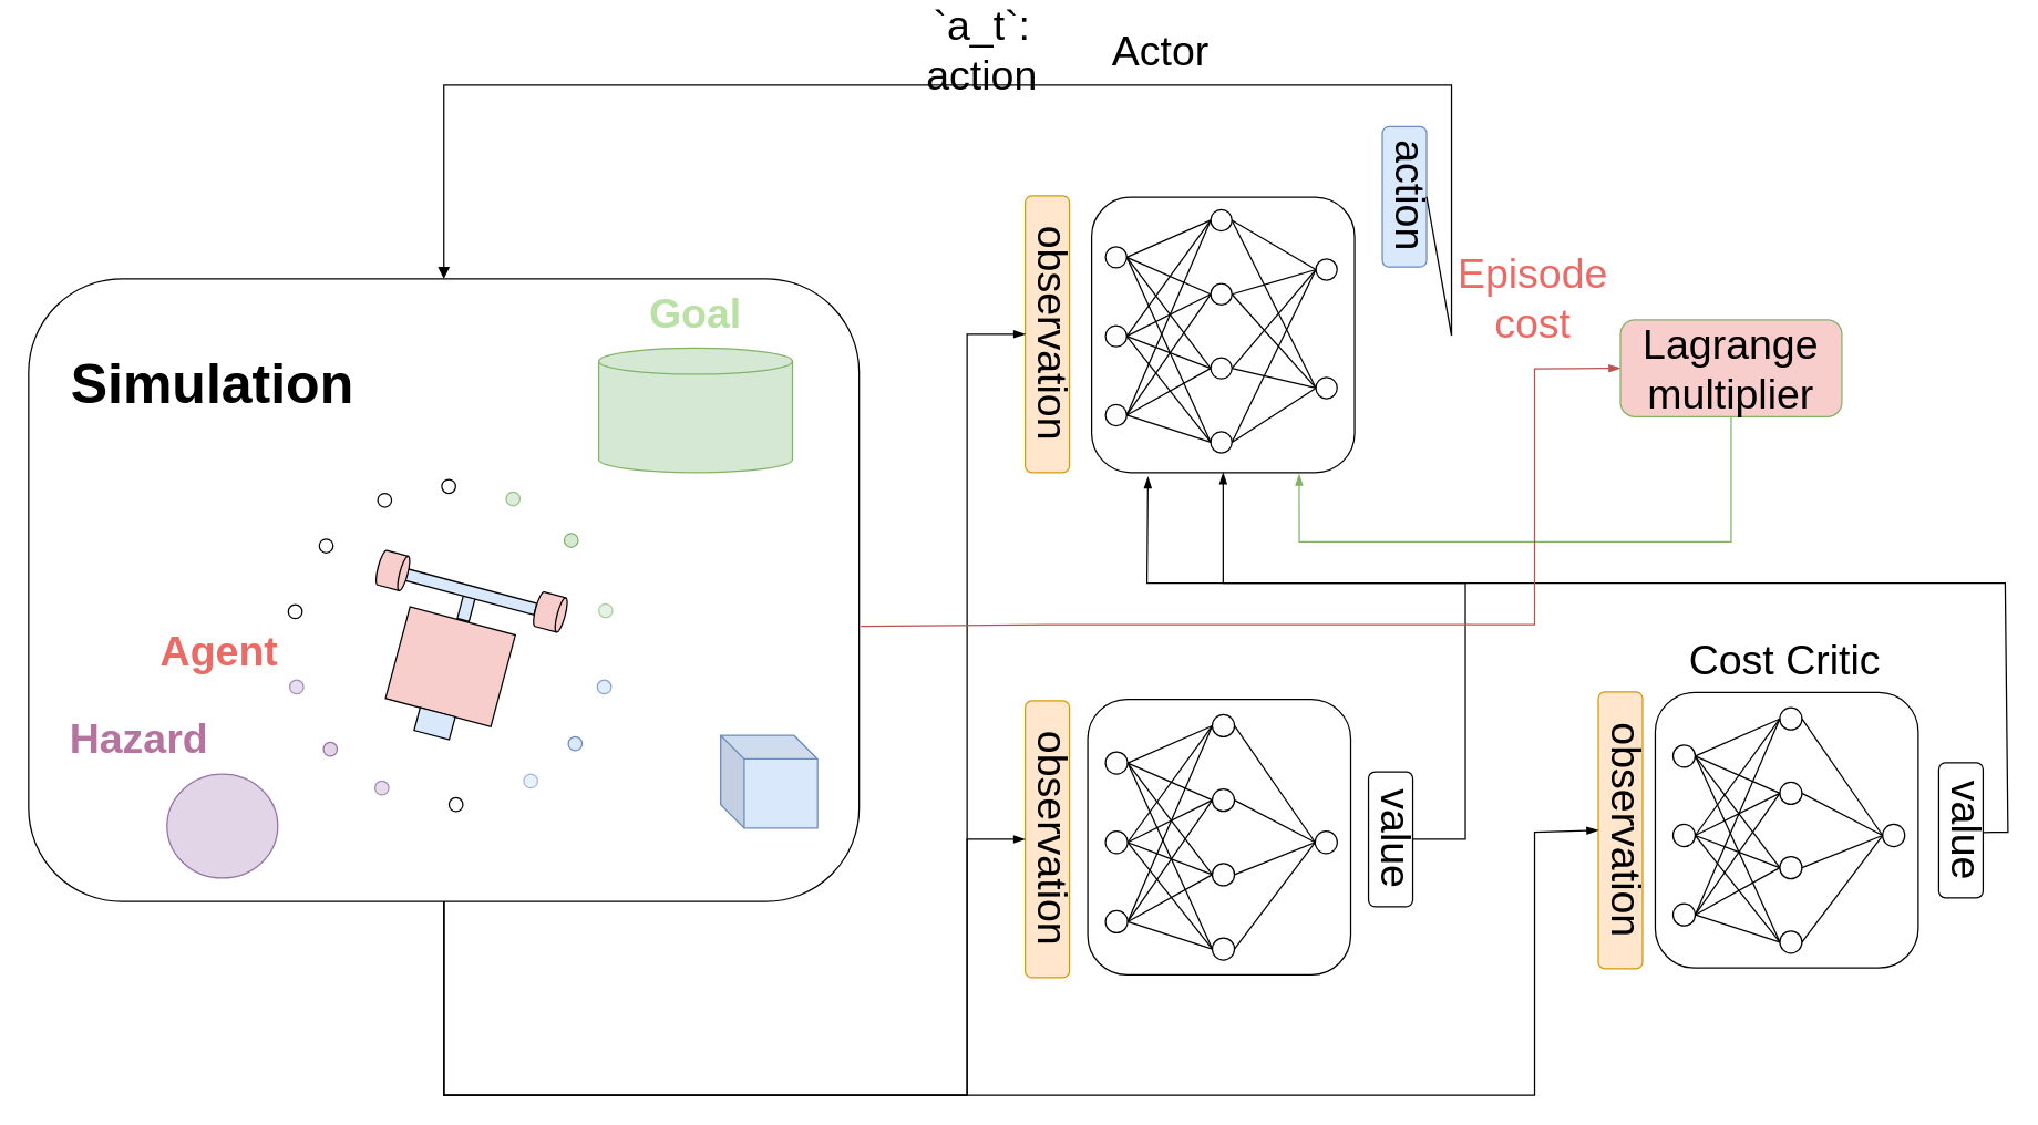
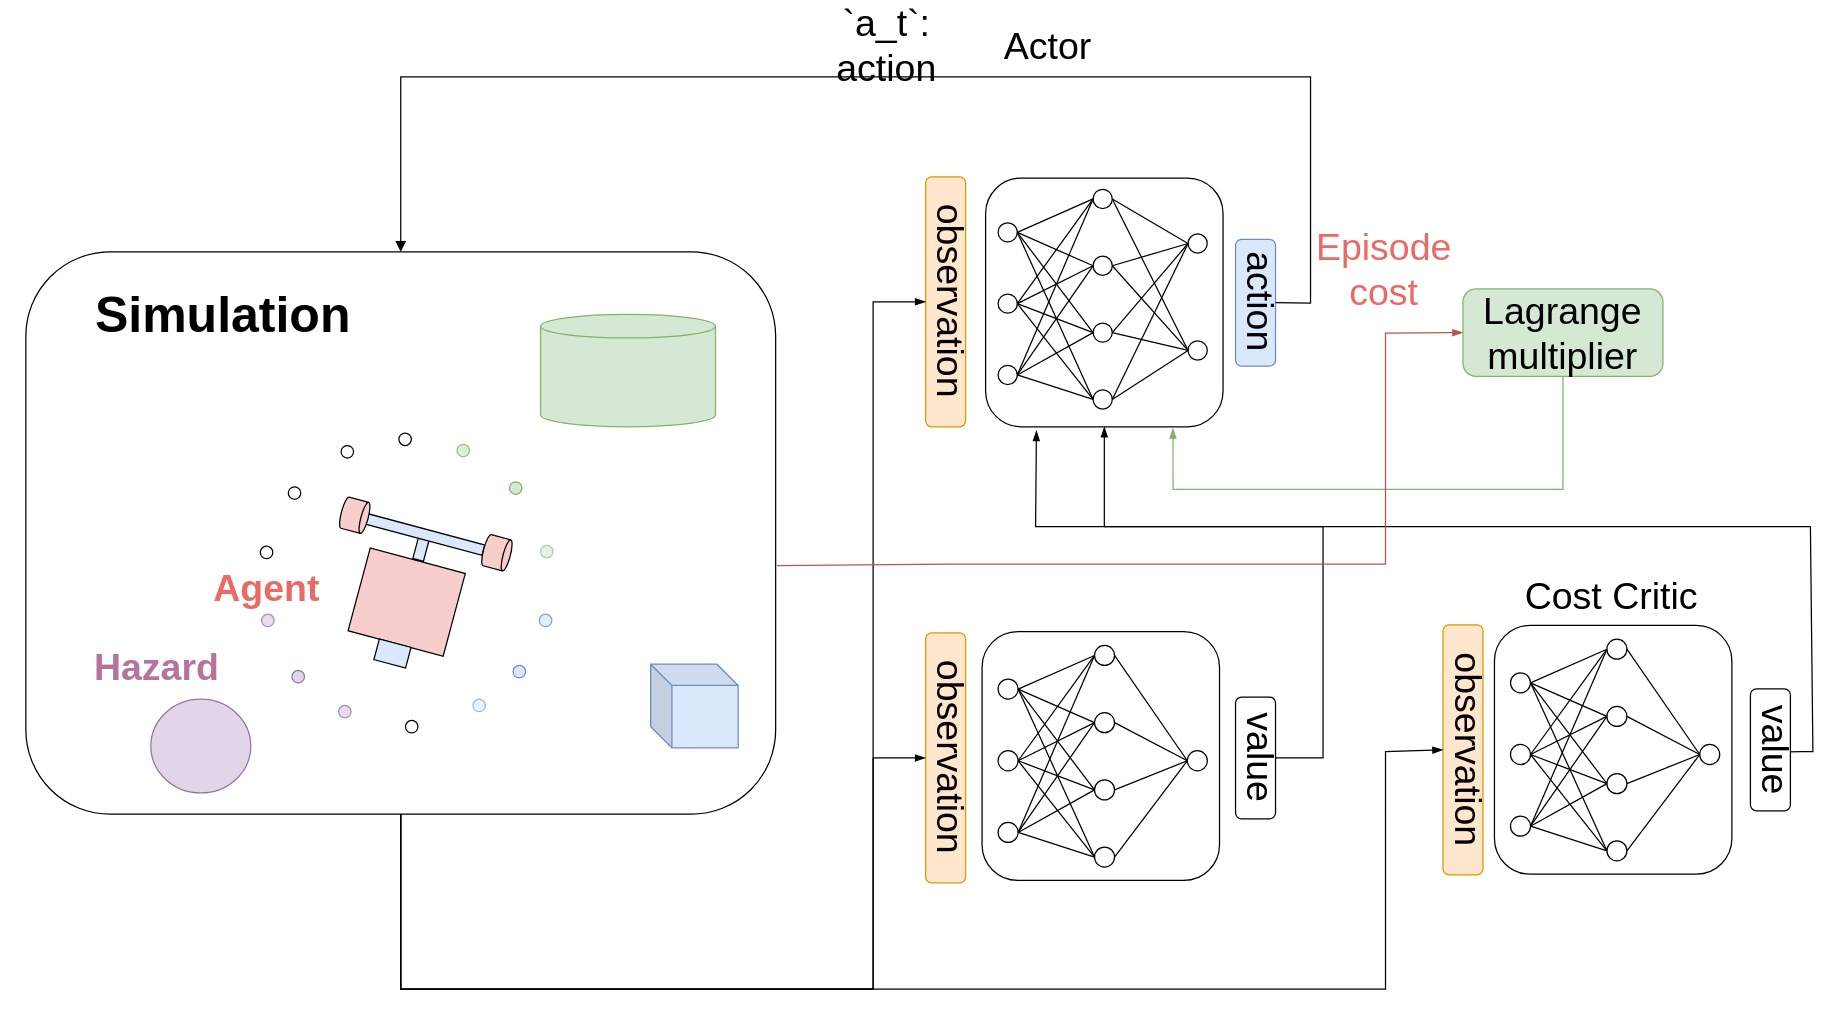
- <mxCell id="3" value="&lt;font style=&quot;font-size: 30px;&quot;&gt;action&lt;/font&gt;" style="rounded=1;whiteSpace=wrap;html=1;align=left;textDirection=vertical-rl;fontSize=15;fillColor=#dae8fc;strokeColor=#6c8ebf;container=0;" parent="1" vertex="1"><mxGeometry x="998" y="90" width="32" height="101.48" as="geometry" /></mxCell>
+ <mxCell id="3" value="&lt;font style=&quot;font-size: 30px;&quot;&gt;action&lt;/font&gt;" style="rounded=1;whiteSpace=wrap;html=1;align=left;textDirection=vertical-rl;fontSize=15;fillColor=#dae8fc;strokeColor=#6c8ebf;container=0;" parent="1" vertex="1"><mxGeometry x="988" y="190" width="32" height="101.48" as="geometry" /></mxCell>
- <mxCell id="41" value="Goal" style="text;html=1;align=center;verticalAlign=middle;whiteSpace=wrap;rounded=0;fontSize=30;fontColor=#B9E0A5;fontStyle=1;movable=1;resizable=1;rotatable=1;deletable=1;editable=1;locked=0;connectable=1;container=0;" parent="1" vertex="1"><mxGeometry x="460.94" y="210" width="81.88" height="30" as="geometry" /></mxCell>
- <mxCell id="128" value="&lt;span&gt;Lagrange multiplier&lt;/span&gt;" style="rounded=1;whiteSpace=wrap;html=1;align=center;fontSize=30;fillColor=#f8cecc;strokeColor=#82b366;container=0;direction=south;" parent="1" vertex="1"><mxGeometry x="1170" y="229.66" width="160" height="70" as="geometry" /></mxCell>
+ <mxCell id="128" value="&lt;span&gt;Lagrange multiplier&lt;/span&gt;" style="rounded=1;whiteSpace=wrap;html=1;align=center;fontSize=30;fillColor=#d5e8d4;strokeColor=#82b366;container=0;direction=south;" parent="1" vertex="1"><mxGeometry x="1170" y="229.66" width="160" height="70" as="geometry" /></mxCell>
- <mxCell id="46" value="&lt;b&gt;&lt;font&gt;Simulation&lt;/font&gt;&lt;/b&gt;" style="text;html=1;align=center;verticalAlign=middle;whiteSpace=wrap;rounded=0;movable=1;resizable=1;rotatable=1;deletable=1;editable=1;locked=0;connectable=1;fontSize=40;container=0;" parent="1" vertex="1"><mxGeometry x="52.63" y="255" width="200" height="40" as="geometry" /></mxCell>
+ <mxCell id="46" value="&lt;b&gt;&lt;font&gt;Simulation&lt;/font&gt;&lt;/b&gt;" style="text;html=1;align=center;verticalAlign=middle;whiteSpace=wrap;rounded=0;movable=1;resizable=1;rotatable=1;deletable=1;editable=1;locked=0;connectable=1;fontSize=40;container=0;" parent="1" vertex="1"><mxGeometry x="77.63" y="230" width="200" height="40" as="geometry" /></mxCell>
- <mxCell id="43" value="&lt;font style=&quot;color: rgb(234, 107, 102);&quot;&gt;Agent&lt;/font&gt;" style="text;html=1;align=center;verticalAlign=middle;whiteSpace=wrap;rounded=0;fontSize=30;fontColor=#B9E0A5;fontStyle=1;movable=1;resizable=1;rotatable=1;deletable=1;editable=1;locked=0;connectable=1;container=0;" parent="1" vertex="1"><mxGeometry x="112.63" y="453.72" width="90" height="30" as="geometry" /></mxCell>
+ <mxCell id="43" value="&lt;font style=&quot;color: rgb(234, 107, 102);&quot;&gt;Agent&lt;/font&gt;" style="text;html=1;align=center;verticalAlign=middle;whiteSpace=wrap;rounded=0;fontSize=30;fontColor=#B9E0A5;fontStyle=1;movable=1;resizable=1;rotatable=1;deletable=1;editable=1;locked=0;connectable=1;container=0;" parent="1" vertex="1"><mxGeometry x="167.63" y="453.72" width="90" height="30" as="geometry" /></mxCell>
- <mxCell id="45" value="&lt;font style=&quot;color: rgb(181, 115, 157);&quot;&gt;Hazard&lt;/font&gt;" style="text;html=1;align=center;verticalAlign=middle;whiteSpace=wrap;rounded=0;fontSize=30;fontColor=#B9E0A5;fontStyle=1;movable=1;resizable=1;rotatable=1;deletable=1;editable=1;locked=0;connectable=1;container=0;" parent="1" vertex="1"><mxGeometry x="50" y="518" width="100" height="27" as="geometry" /></mxCell>
+ <mxCell id="45" value="&lt;font style=&quot;color: rgb(181, 115, 157);&quot;&gt;Hazard&lt;/font&gt;" style="text;html=1;align=center;verticalAlign=middle;whiteSpace=wrap;rounded=0;fontSize=30;fontColor=#B9E0A5;fontStyle=1;movable=1;resizable=1;rotatable=1;deletable=1;editable=1;locked=0;connectable=1;container=0;" parent="1" vertex="1"><mxGeometry x="75" y="518" width="100" height="27" as="geometry" /></mxCell>
